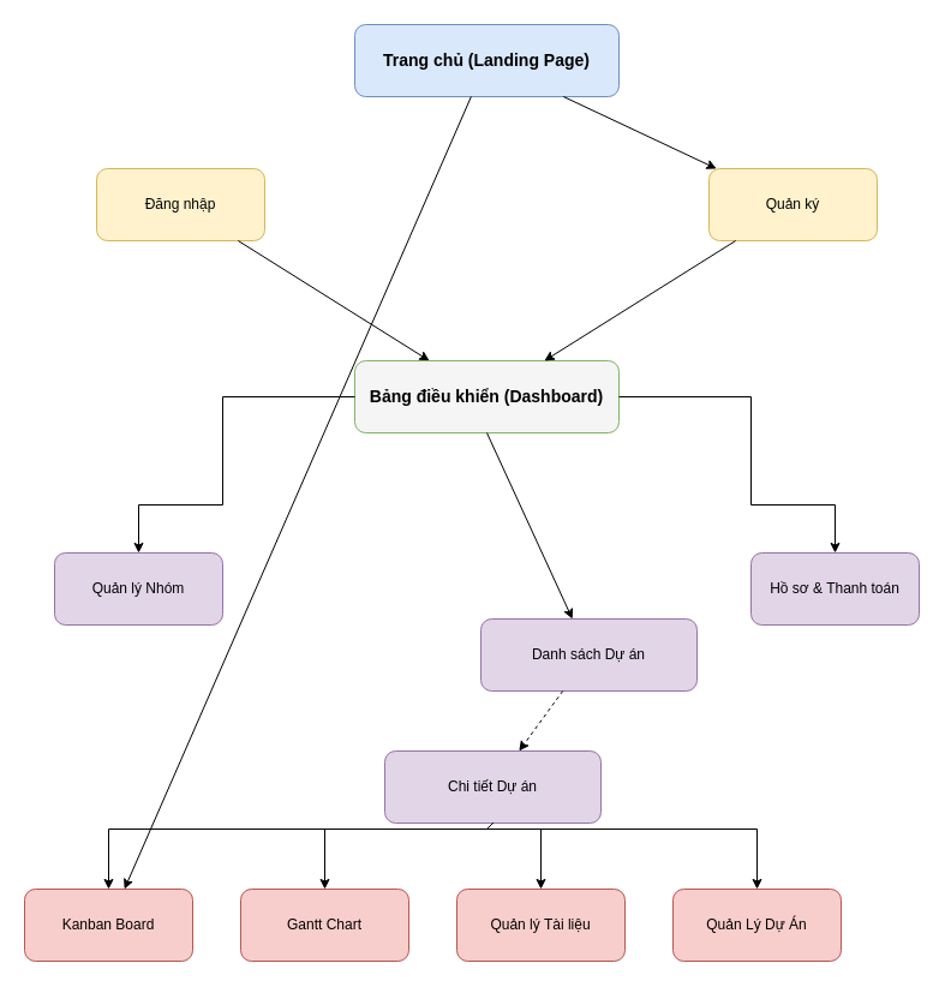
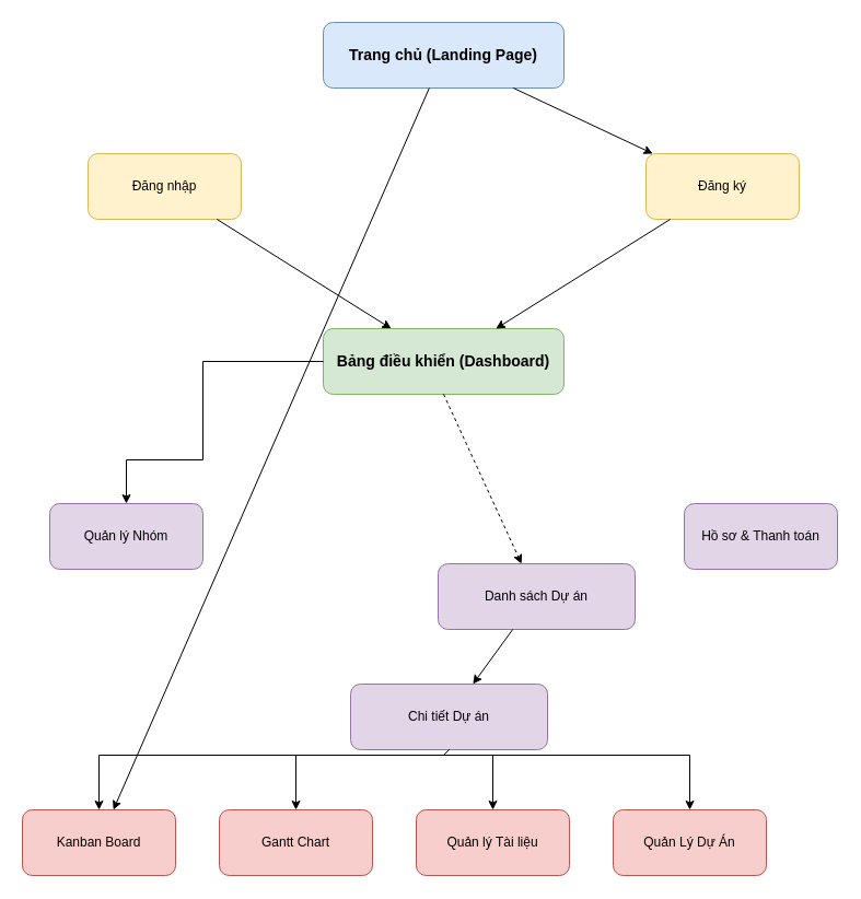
- <mxCell id="6" value="Quản ký" style="rounded=1;whiteSpace=wrap;html=1;fillColor=#fff2cc;strokeColor=#d6b656;" parent="1" vertex="1"><mxGeometry x="590" y="140" width="140" height="60" as="geometry" /></mxCell>
+ <mxCell id="6" value="Đăng ký" style="rounded=1;whiteSpace=wrap;html=1;fillColor=#fff2cc;strokeColor=#d6b656;" parent="1" vertex="1"><mxGeometry x="590" y="140" width="140" height="60" as="geometry" /></mxCell>
- <mxCell id="8" value="Bảng điều khiển (Dashboard)" style="rounded=1;whiteSpace=wrap;html=1;fillColor=#f5f5f5;strokeColor=#82b366;fontStyle=1;fontSize=14;" parent="1" vertex="1"><mxGeometry x="295" y="300" width="220" height="60" as="geometry" /></mxCell>
+ <mxCell id="8" value="Bảng điều khiển (Dashboard)" style="rounded=1;whiteSpace=wrap;html=1;fillColor=#d5e8d4;strokeColor=#82b366;fontStyle=1;fontSize=14;" parent="1" vertex="1"><mxGeometry x="295" y="300" width="220" height="60" as="geometry" /></mxCell>
- <mxCell id="24" value="" style="endArrow=classic;html=1;rounded=0;" parent="1" source="8" target="25" edge="1"><mxGeometry width="50" height="50" relative="1" as="geometry"><mxPoint x="525" y="330" as="sourcePoint" /><mxPoint x="695" y="460" as="targetPoint" /><Array as="points"><mxPoint x="625" y="330" /><mxPoint x="625" y="420" /><mxPoint x="695" y="420" /></Array></mxGeometry></mxCell>
- <mxCell id="10" value="" style="endArrow=classic;html=1;rounded=0;exitX=0.5;exitY=1;exitDx=0;exitDy=0;" parent="1" source="8" target="11" edge="1"><mxGeometry width="50" height="50" relative="1" as="geometry"><mxPoint x="405" y="370" as="sourcePoint" /><mxPoint x="405" y="460" as="targetPoint" /></mxGeometry></mxCell>
+ <mxCell id="10" value="" style="endArrow=classic;html=1;rounded=0;exitX=0.5;exitY=1;exitDx=0;exitDy=0;dashed=1;" parent="1" source="8" target="11" edge="1"><mxGeometry width="50" height="50" relative="1" as="geometry"><mxPoint x="405" y="370" as="sourcePoint" /><mxPoint x="405" y="460" as="targetPoint" /></mxGeometry></mxCell>
- <mxCell id="12" value="" style="endArrow=classic;html=1;rounded=0;dashed=1;" parent="1" source="11" target="13" edge="1"><mxGeometry width="50" height="50" relative="1" as="geometry"><mxPoint x="405" y="530" as="sourcePoint" /><mxPoint x="405" y="600" as="targetPoint" /></mxGeometry></mxCell>
+ <mxCell id="12" value="" style="endArrow=classic;html=1;rounded=0;" parent="1" source="11" target="13" edge="1"><mxGeometry width="50" height="50" relative="1" as="geometry"><mxPoint x="405" y="530" as="sourcePoint" /><mxPoint x="405" y="600" as="targetPoint" /></mxGeometry></mxCell>
